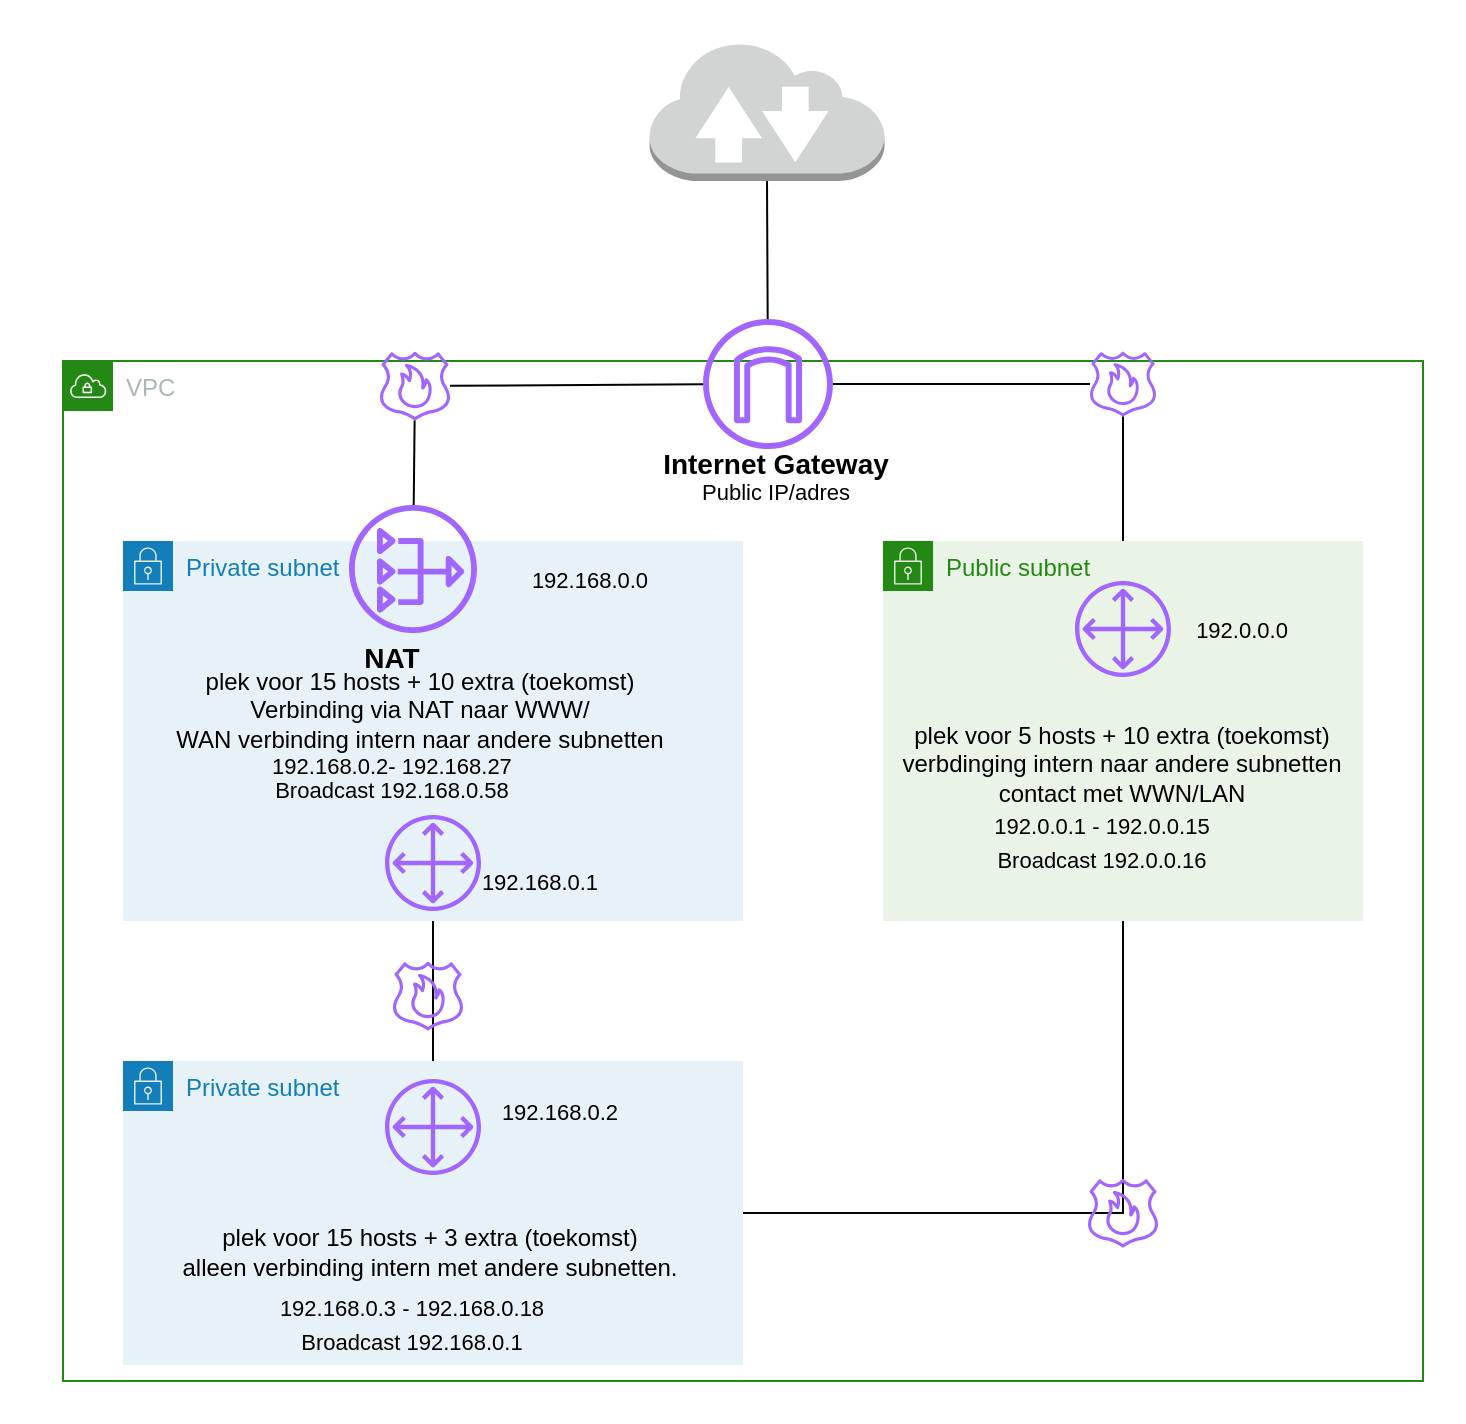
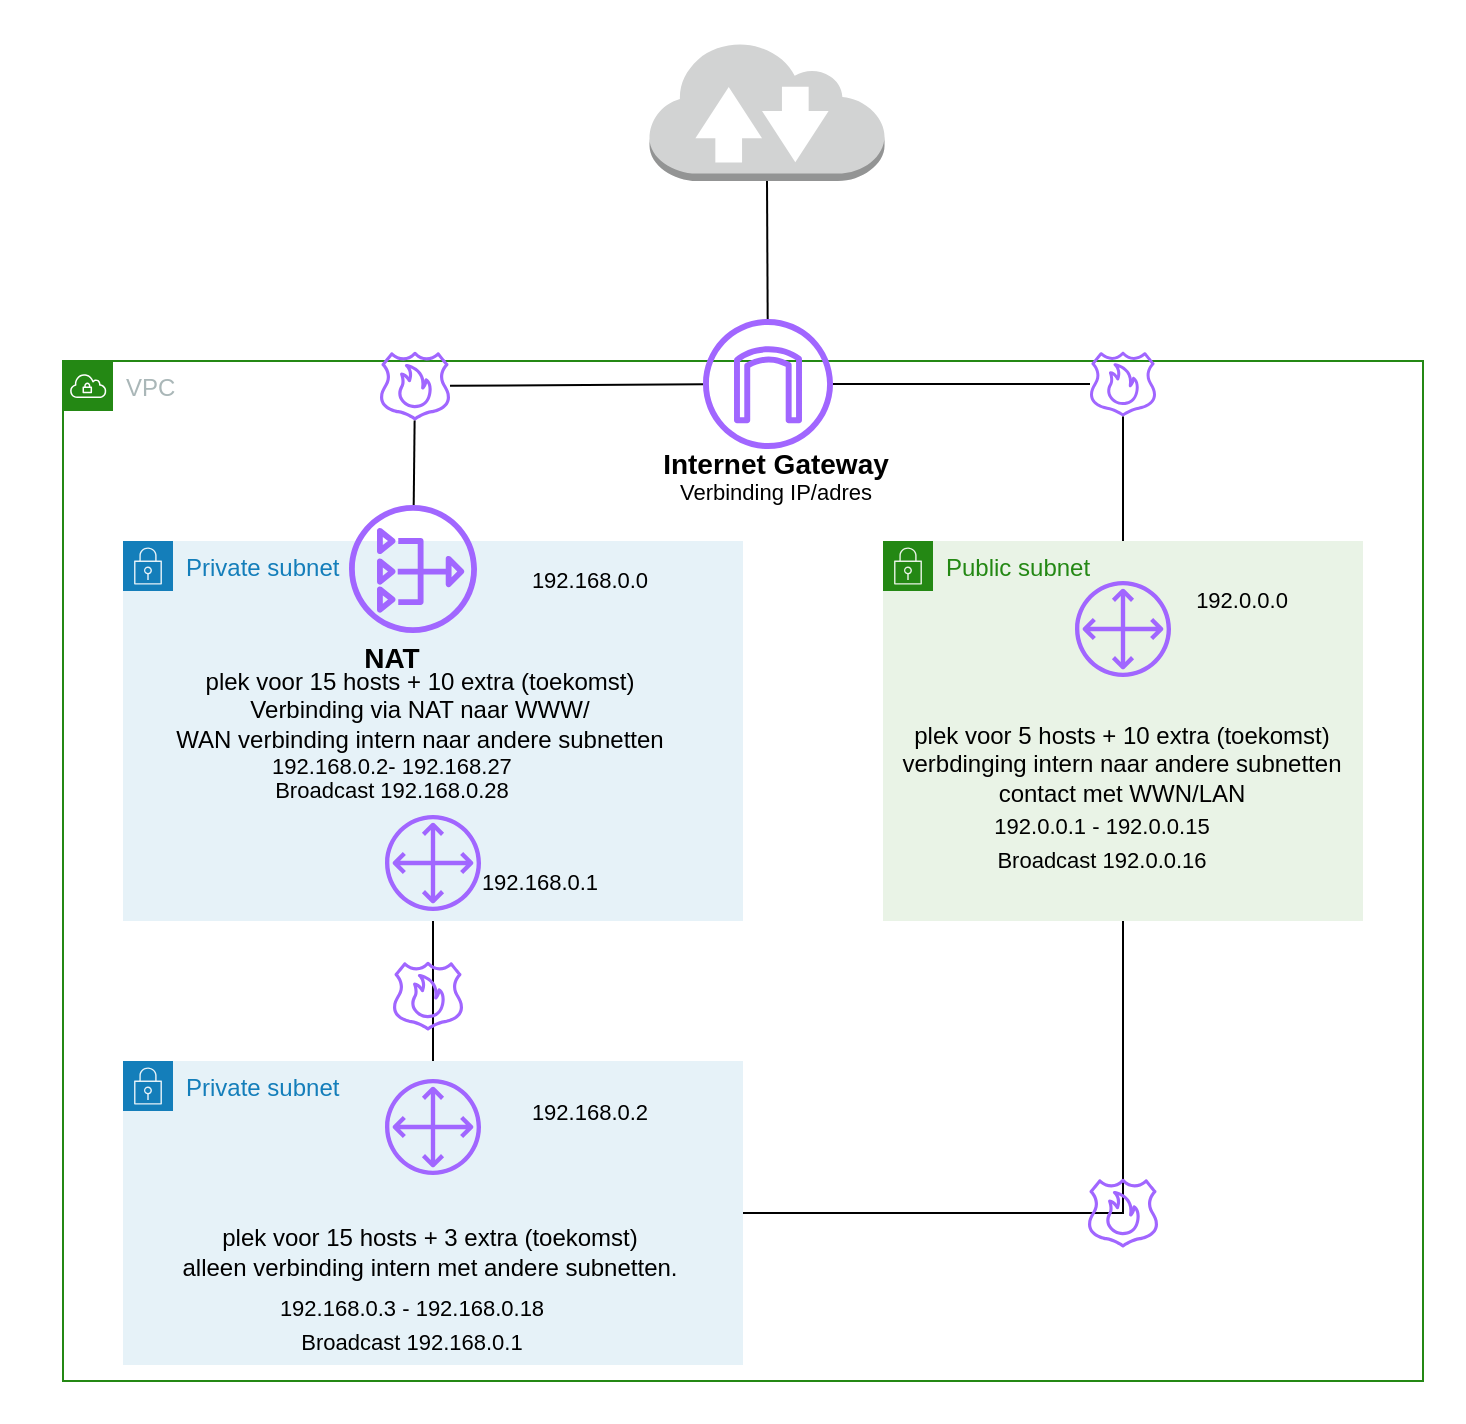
- <mxCell id="33" value="&lt;font style=&quot;font-size: 11px&quot;&gt;Public IP/adres&lt;/font&gt;" style="text;html=1;strokeColor=none;fillColor=none;align=center;verticalAlign=middle;whiteSpace=wrap;rounded=0;fontSize=14;" vertex="1" parent="1"><mxGeometry x="318" y="230" width="140" height="30" as="geometry" /></mxCell>
+ <mxCell id="33" value="&lt;font style=&quot;font-size: 11px&quot;&gt;Verbinding IP/adres&lt;/font&gt;" style="text;html=1;strokeColor=none;fillColor=none;align=center;verticalAlign=middle;whiteSpace=wrap;rounded=0;fontSize=14;" vertex="1" parent="1"><mxGeometry x="318" y="230" width="140" height="30" as="geometry" /></mxCell>
- <mxCell id="32" value="&lt;font style=&quot;font-size: 11px&quot;&gt;192.0.0.0&lt;/font&gt;" style="text;html=1;strokeColor=none;fillColor=none;align=center;verticalAlign=middle;whiteSpace=wrap;rounded=0;fontSize=14;" vertex="1" parent="1"><mxGeometry x="591" y="299" width="60" height="30" as="geometry" /></mxCell>
+ <mxCell id="32" value="&lt;font style=&quot;font-size: 11px&quot;&gt;192.0.0.0&lt;/font&gt;" style="text;html=1;strokeColor=none;fillColor=none;align=center;verticalAlign=middle;whiteSpace=wrap;rounded=0;fontSize=14;" vertex="1" parent="1"><mxGeometry x="591" y="284" width="60" height="30" as="geometry" /></mxCell>
- <mxCell id="30" value="&lt;font style=&quot;font-size: 11px&quot;&gt;Broadcast 192.168.0.58&lt;/font&gt;" style="text;html=1;strokeColor=none;fillColor=none;align=center;verticalAlign=middle;whiteSpace=wrap;rounded=0;fontSize=14;" vertex="1" parent="1"><mxGeometry x="115.5" y="379" width="160" height="30" as="geometry" /></mxCell>
+ <mxCell id="30" value="&lt;font style=&quot;font-size: 11px&quot;&gt;Broadcast 192.168.0.28&lt;/font&gt;" style="text;html=1;strokeColor=none;fillColor=none;align=center;verticalAlign=middle;whiteSpace=wrap;rounded=0;fontSize=14;" vertex="1" parent="1"><mxGeometry x="115.5" y="379" width="160" height="30" as="geometry" /></mxCell>
- <mxCell id="35" value="&lt;font style=&quot;font-size: 11px&quot;&gt;192.168.0.2&lt;/font&gt;" style="text;html=1;strokeColor=none;fillColor=none;align=center;verticalAlign=middle;whiteSpace=wrap;rounded=0;fontSize=14;" vertex="1" parent="1"><mxGeometry x="250" y="540" width="60" height="30" as="geometry" /></mxCell>
+ <mxCell id="35" value="&lt;font style=&quot;font-size: 11px&quot;&gt;192.168.0.2&lt;/font&gt;" style="text;html=1;strokeColor=none;fillColor=none;align=center;verticalAlign=middle;whiteSpace=wrap;rounded=0;fontSize=14;" vertex="1" parent="1"><mxGeometry x="265" y="540" width="60" height="30" as="geometry" /></mxCell>
